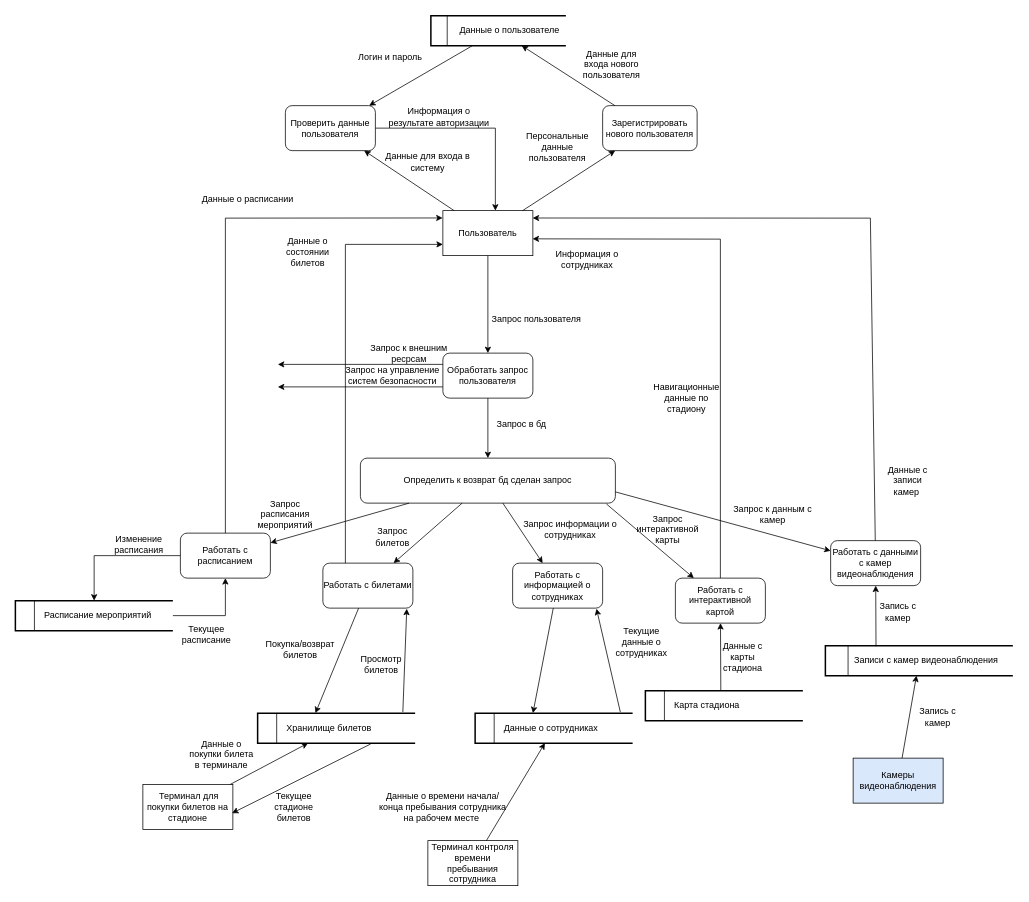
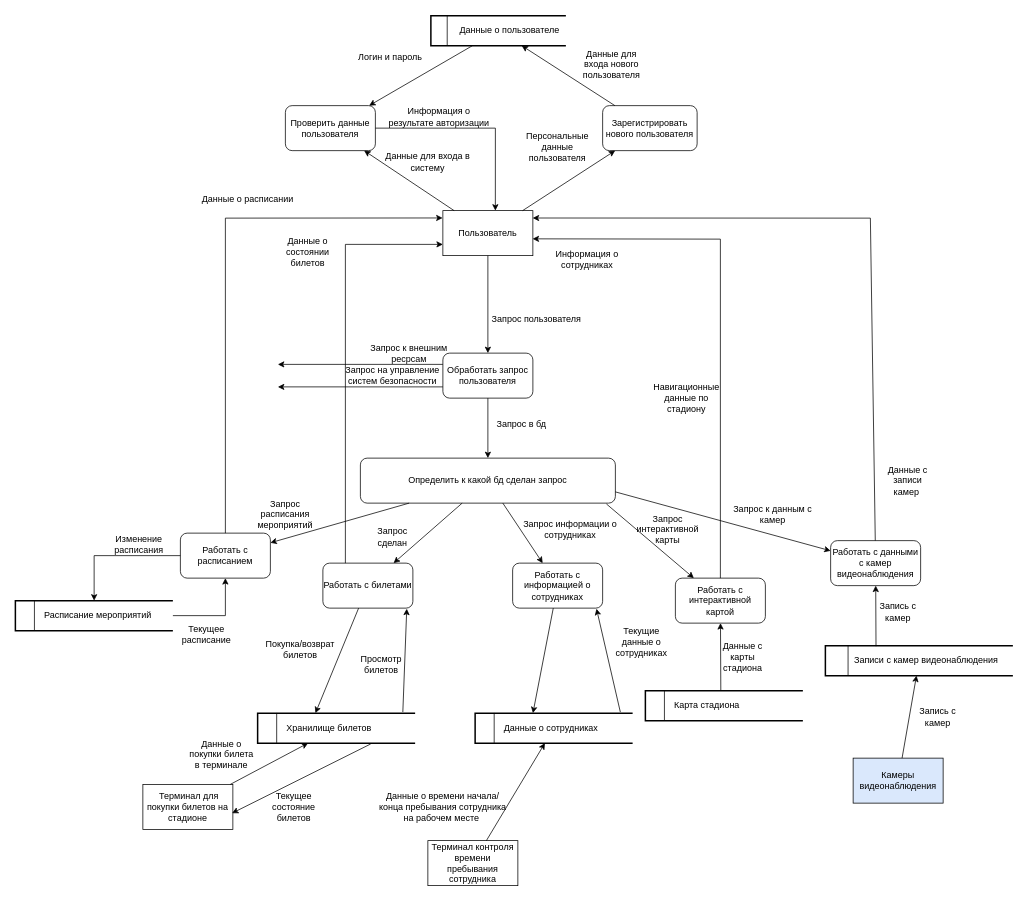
- <mxCell id="26" value="Определить к возврат бд сделан запрос" style="rounded=1;whiteSpace=wrap;html=1;" vertex="1" parent="1"><mxGeometry x="480" y="610" width="340" height="60" as="geometry" /></mxCell>
+ <mxCell id="26" value="Определить к какой бд сделан запрос" style="rounded=1;whiteSpace=wrap;html=1;" vertex="1" parent="1"><mxGeometry x="480" y="610" width="340" height="60" as="geometry" /></mxCell>
- <mxCell id="44" value="Запрос билетов" style="text;html=1;strokeColor=none;fillColor=none;align=center;verticalAlign=middle;whiteSpace=wrap;rounded=0;" vertex="1" parent="1"><mxGeometry x="493" y="700" width="60" height="30" as="geometry" /></mxCell>
+ <mxCell id="44" value="Запрос сделан" style="text;html=1;strokeColor=none;fillColor=none;align=center;verticalAlign=middle;whiteSpace=wrap;rounded=0;" vertex="1" parent="1"><mxGeometry x="493" y="700" width="60" height="30" as="geometry" /></mxCell>
- <mxCell id="60" value="Текущее стадионе билетов" style="text;html=1;strokeColor=none;fillColor=none;align=center;verticalAlign=middle;whiteSpace=wrap;rounded=0;" vertex="1" parent="1"><mxGeometry x="343" y="1060" width="97" height="30" as="geometry" /></mxCell>
+ <mxCell id="60" value="Текущее состояние билетов" style="text;html=1;strokeColor=none;fillColor=none;align=center;verticalAlign=middle;whiteSpace=wrap;rounded=0;" vertex="1" parent="1"><mxGeometry x="343" y="1060" width="97" height="30" as="geometry" /></mxCell>
